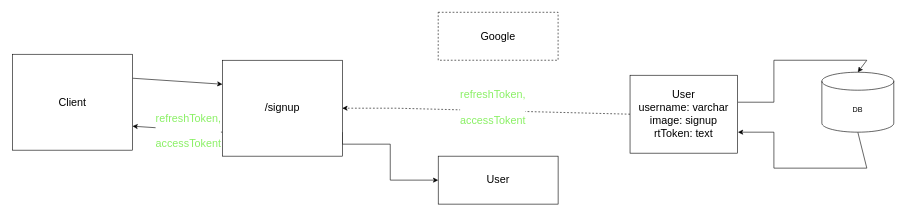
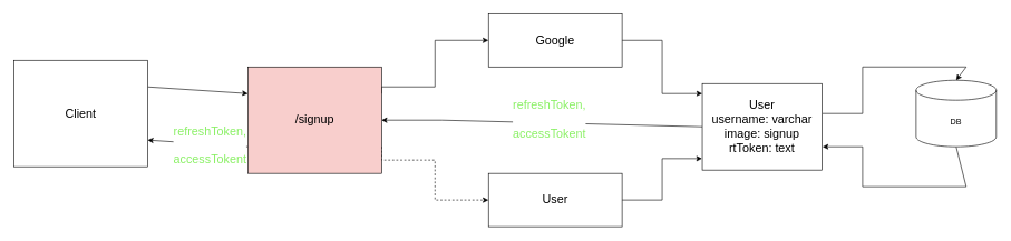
+ <mxCell id="16" style="edgeStyle=orthogonalEdgeStyle;rounded=0;orthogonalLoop=1;jettySize=auto;html=1;exitX=1;exitY=0.25;exitDx=0;exitDy=0;entryX=0;entryY=0.5;entryDx=0;entryDy=0;fontSize=18;" parent="1" source="17" target="5" edge="1"><mxGeometry relative="1" as="geometry"><Array as="points"><mxPoint x="570" y="130" /><mxPoint x="650" y="130" /><mxPoint x="650" y="60" /></Array></mxGeometry></mxCell>
- <mxCell id="5" value="&lt;font face=&quot;helvetica&quot;&gt;&lt;span style=&quot;font-size: 18px&quot;&gt;Google&lt;/span&gt;&lt;/font&gt;" style="rounded=0;whiteSpace=wrap;html=1;dashed=1;" parent="1" vertex="1"><mxGeometry x="730" y="20" width="200" height="80" as="geometry" /></mxCell>
+ <mxCell id="5" value="&lt;font face=&quot;helvetica&quot;&gt;&lt;span style=&quot;font-size: 18px&quot;&gt;Google&lt;/span&gt;&lt;/font&gt;" style="rounded=0;whiteSpace=wrap;html=1;" parent="1" vertex="1"><mxGeometry x="730" y="20" width="200" height="80" as="geometry" /></mxCell>
+ <mxCell id="4" style="edgeStyle=orthogonalEdgeStyle;rounded=0;orthogonalLoop=1;jettySize=auto;html=1;exitX=1;exitY=0.5;exitDx=0;exitDy=0;entryX=0;entryY=0.115;entryDx=0;entryDy=0;entryPerimeter=0;fontSize=18;" parent="1" source="5" target="9" edge="1"><mxGeometry relative="1" as="geometry" /></mxCell>
- <mxCell id="17" value="&lt;span style=&quot;font-size: 18px&quot;&gt;/signup&lt;/span&gt;" style="whiteSpace=wrap;html=1;" parent="1" vertex="1"><mxGeometry x="370" y="100" width="200" height="160" as="geometry" /></mxCell>
+ <mxCell id="17" value="&lt;span style=&quot;font-size: 18px&quot;&gt;/signup&lt;/span&gt;" style="whiteSpace=wrap;html=1;fillColor=#f8cecc;" parent="1" vertex="1"><mxGeometry x="370" y="100" width="200" height="160" as="geometry" /></mxCell>
- <mxCell id="6" style="edgeStyle=none;html=1;exitX=0;exitY=0.5;exitDx=0;exitDy=0;entryX=1;entryY=0.5;entryDx=0;entryDy=0;rounded=0;dashed=1;" parent="1" source="9" target="17" edge="1"><mxGeometry relative="1" as="geometry"><mxPoint x="610" y="170" as="targetPoint" /><Array as="points"><mxPoint x="660" y="180" /></Array></mxGeometry></mxCell>
+ <mxCell id="6" style="edgeStyle=none;html=1;exitX=0;exitY=0.5;exitDx=0;exitDy=0;entryX=1;entryY=0.5;entryDx=0;entryDy=0;rounded=0;" parent="1" source="9" target="17" edge="1"><mxGeometry relative="1" as="geometry"><mxPoint x="610" y="170" as="targetPoint" /><Array as="points"><mxPoint x="660" y="180" /></Array></mxGeometry></mxCell>
+ <mxCell id="2" style="edgeStyle=orthogonalEdgeStyle;rounded=0;orthogonalLoop=1;jettySize=auto;html=1;exitX=1;exitY=0.5;exitDx=0;exitDy=0;entryX=-0.002;entryY=0.868;entryDx=0;entryDy=0;entryPerimeter=0;fontSize=18;" parent="1" source="3" target="9" edge="1"><mxGeometry relative="1" as="geometry" /></mxCell>
- <mxCell id="15" style="edgeStyle=orthogonalEdgeStyle;rounded=0;orthogonalLoop=1;jettySize=auto;html=1;exitX=1;exitY=0.75;exitDx=0;exitDy=0;entryX=0;entryY=0.5;entryDx=0;entryDy=0;fontSize=18;" parent="1" source="17" target="3" edge="1"><mxGeometry relative="1" as="geometry"><Array as="points"><mxPoint x="570" y="240" /><mxPoint x="650" y="240" /><mxPoint x="650" y="300" /></Array></mxGeometry></mxCell>
+ <mxCell id="15" style="edgeStyle=orthogonalEdgeStyle;rounded=0;orthogonalLoop=1;jettySize=auto;html=1;exitX=1;exitY=0.75;exitDx=0;exitDy=0;entryX=0;entryY=0.5;entryDx=0;entryDy=0;fontSize=18;dashed=1;" parent="1" source="17" target="3" edge="1"><mxGeometry relative="1" as="geometry"><Array as="points"><mxPoint x="570" y="240" /><mxPoint x="650" y="240" /><mxPoint x="650" y="300" /></Array></mxGeometry></mxCell>
